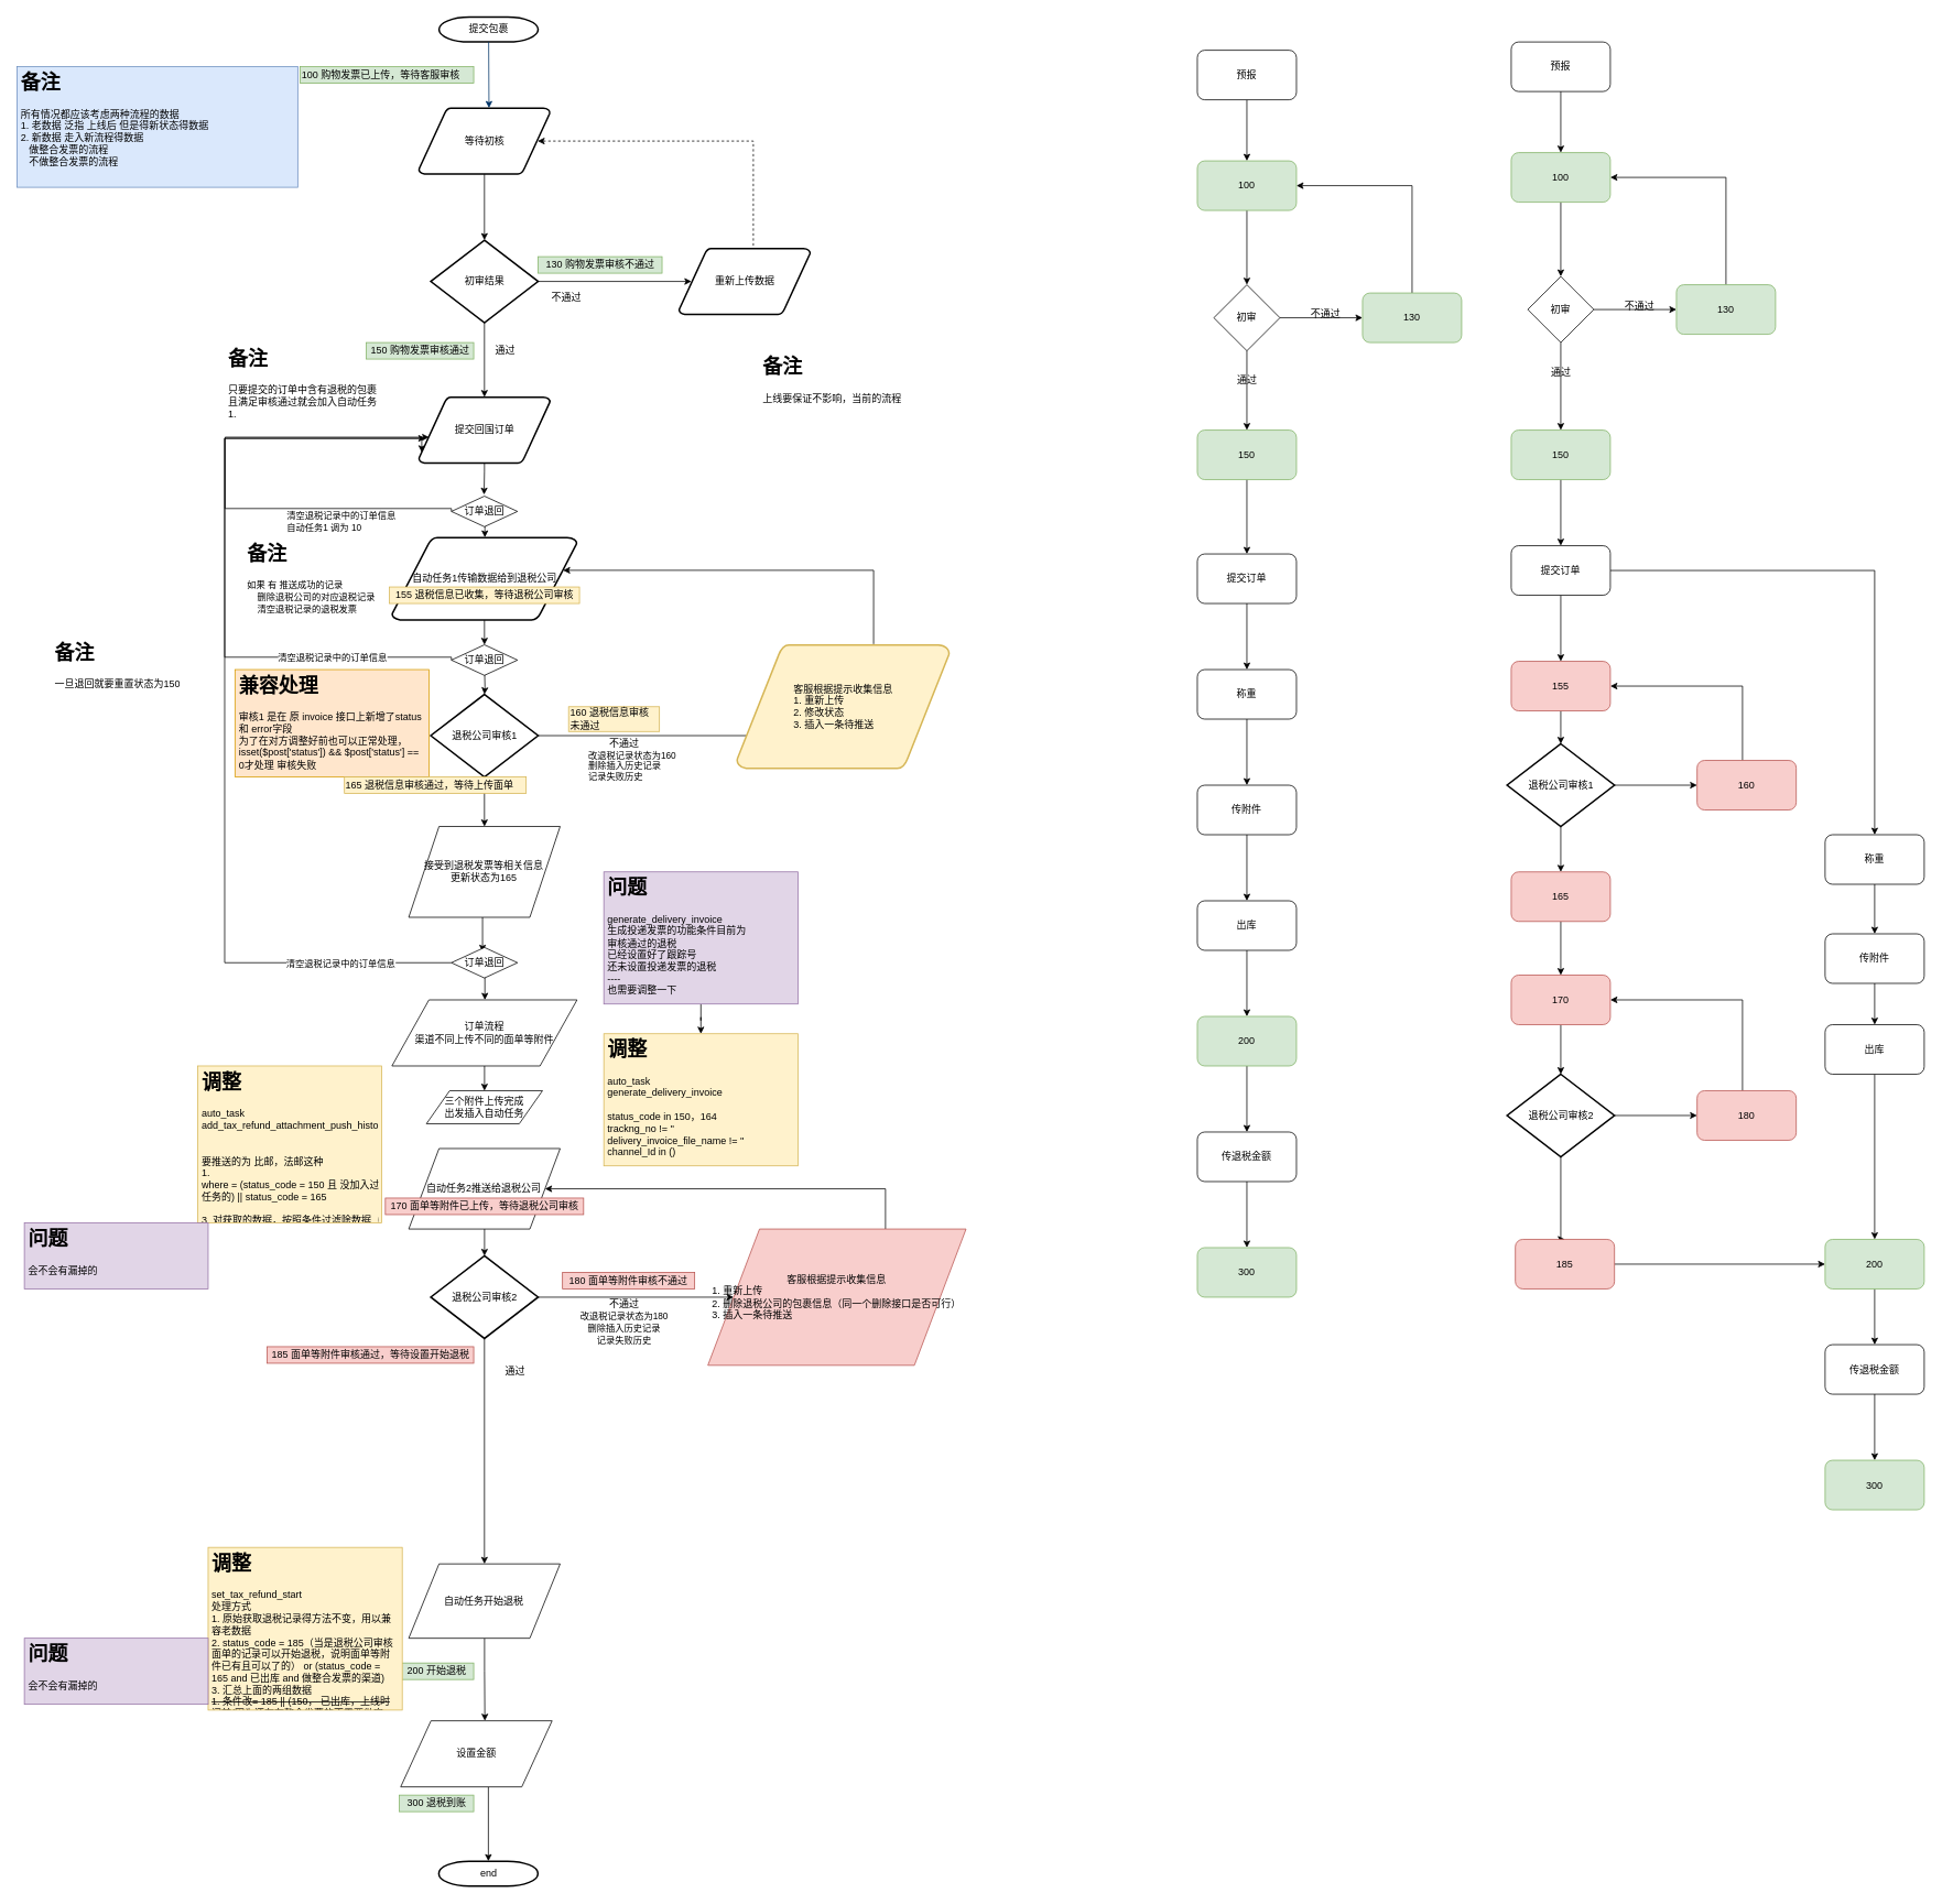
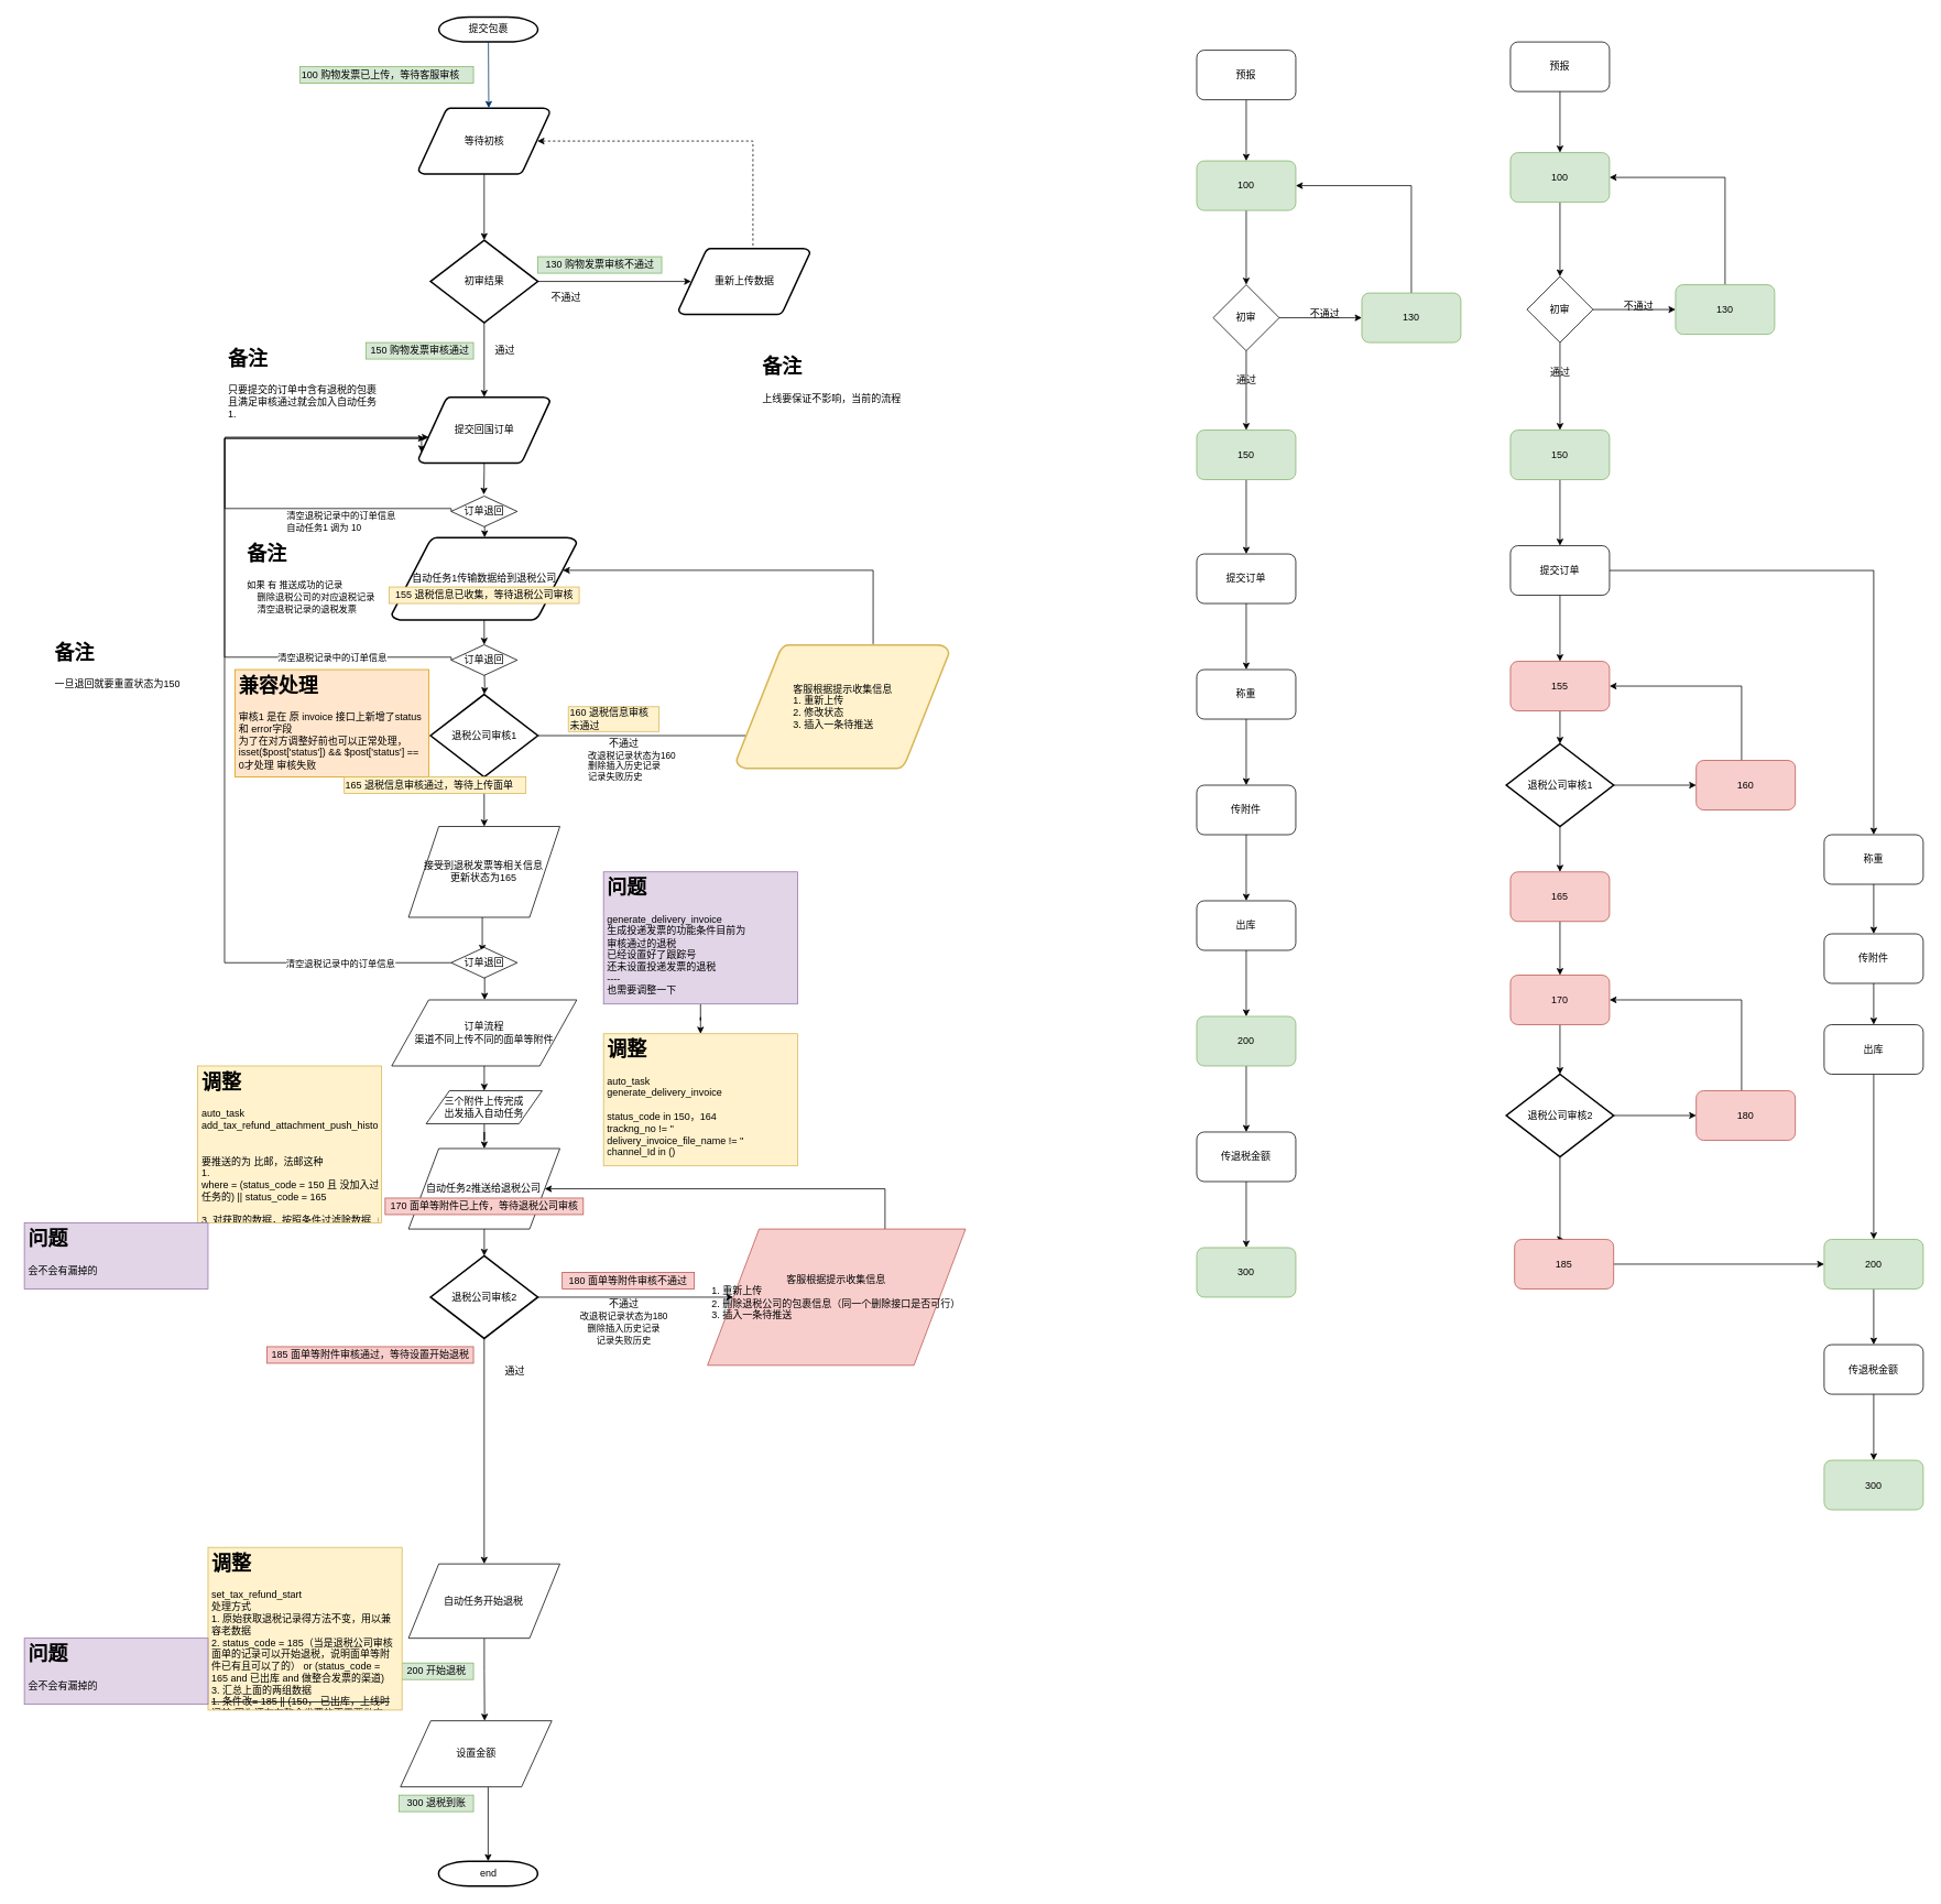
- <mxCell id="151" value="&lt;h1&gt;&lt;span&gt;备注&lt;/span&gt;&lt;/h1&gt;&lt;div&gt;所有情况都应该考虑两种流程的数据&lt;/div&gt;&lt;div&gt;1. 老数据 泛指 上线后 但是得新状态得数据&lt;/div&gt;&lt;div&gt;2. 新数据 走入新流程得数据&lt;/div&gt;&lt;div&gt;&amp;nbsp; &amp;nbsp;做整合发票的流程&lt;/div&gt;&lt;div&gt;&amp;nbsp; &amp;nbsp;不做整合发票的流程&lt;/div&gt;" style="text;html=1;strokeColor=#6c8ebf;fillColor=#dae8fc;spacing=5;spacingTop=-20;whiteSpace=wrap;overflow=hidden;rounded=0;align=left;" parent="1" vertex="1"><mxGeometry x="20" y="80" width="340" height="146" as="geometry" /></mxCell>
+ <mxCell id="71" value="" style="edgeStyle=orthogonalEdgeStyle;rounded=0;orthogonalLoop=1;jettySize=auto;html=1;" parent="1" source="72" target="34" edge="1"><mxGeometry relative="1" as="geometry" /></mxCell>
